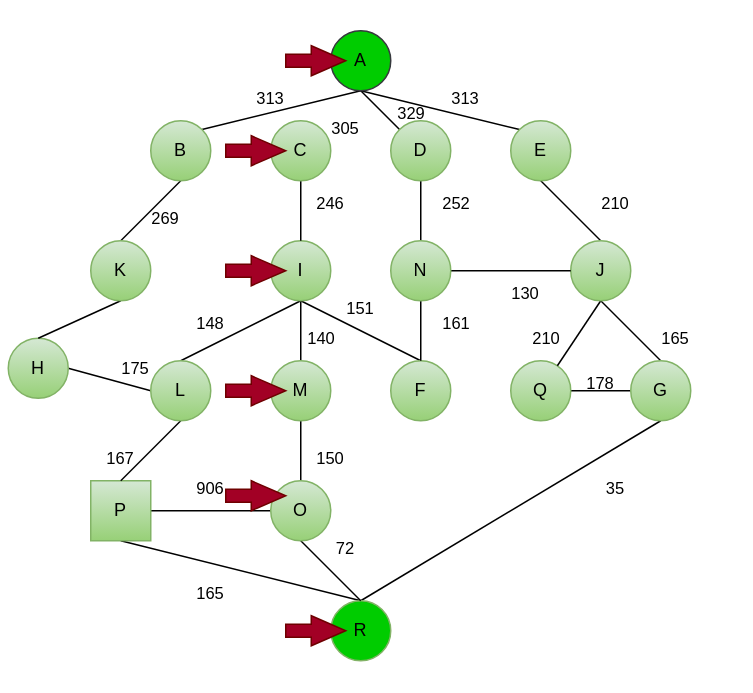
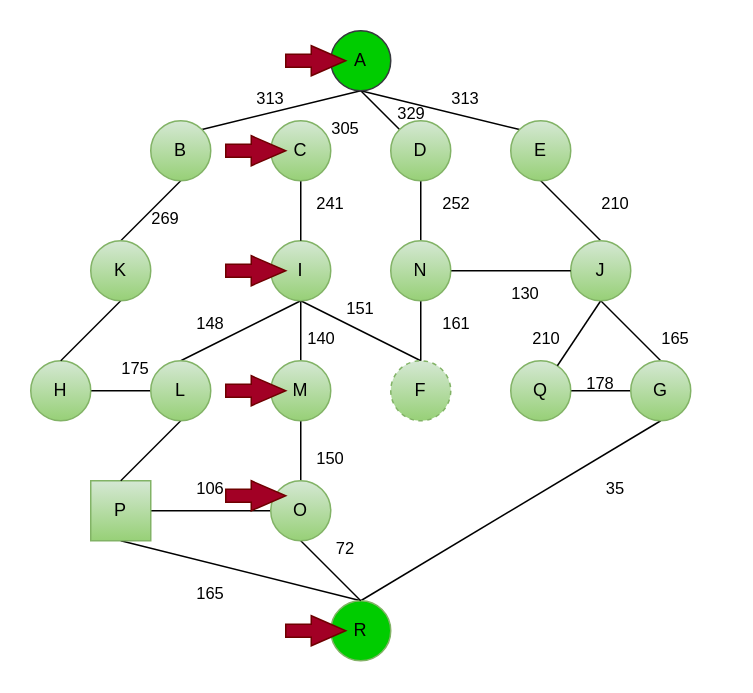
- <mxCell id="49" value="246" style="text;html=1;strokeColor=none;fillColor=none;align=center;verticalAlign=middle;whiteSpace=wrap;rounded=0;fontSize=11;fontFamily=Helvetica;fontColor=default;" vertex="1" parent="1"><mxGeometry x="190" y="120" width="60" height="30" as="geometry" /></mxCell>
+ <mxCell id="49" value="241" style="text;html=1;strokeColor=none;fillColor=none;align=center;verticalAlign=middle;whiteSpace=wrap;rounded=0;fontSize=11;fontFamily=Helvetica;fontColor=default;" vertex="1" parent="1"><mxGeometry x="190" y="120" width="60" height="30" as="geometry" /></mxCell>
- <mxCell id="29" value="H" style="ellipse;whiteSpace=wrap;html=1;aspect=fixed;fillColor=#d5e8d4;strokeColor=#82b366;gradientColor=#97d077;" vertex="1" parent="1"><mxGeometry x="5" y="225" width="40" height="40" as="geometry" /></mxCell>
+ <mxCell id="29" value="H" style="ellipse;whiteSpace=wrap;html=1;aspect=fixed;fillColor=#d5e8d4;strokeColor=#82b366;gradientColor=#97d077;" vertex="1" parent="1"><mxGeometry x="20" y="240" width="40" height="40" as="geometry" /></mxCell>
- <mxCell id="36" value="F" style="ellipse;whiteSpace=wrap;html=1;aspect=fixed;fillColor=#d5e8d4;strokeColor=#82b366;gradientColor=#97d077;" vertex="1" parent="1"><mxGeometry x="260" y="240" width="40" height="40" as="geometry" /></mxCell>
+ <mxCell id="36" value="F" style="ellipse;whiteSpace=wrap;html=1;aspect=fixed;fillColor=#d5e8d4;strokeColor=#82b366;gradientColor=#97d077;dashed=1;" vertex="1" parent="1"><mxGeometry x="260" y="240" width="40" height="40" as="geometry" /></mxCell>
- <mxCell id="62" value="167" style="text;html=1;strokeColor=none;fillColor=none;align=center;verticalAlign=middle;whiteSpace=wrap;rounded=0;fontSize=11;fontFamily=Helvetica;fontColor=default;" vertex="1" parent="1"><mxGeometry x="50" y="290" width="60" height="30" as="geometry" /></mxCell>
- <mxCell id="63" value="906" style="text;html=1;strokeColor=none;fillColor=none;align=center;verticalAlign=middle;whiteSpace=wrap;rounded=0;fontSize=11;fontFamily=Helvetica;fontColor=default;" vertex="1" parent="1"><mxGeometry x="110" y="310" width="60" height="30" as="geometry" /></mxCell>
+ <mxCell id="63" value="106" style="text;html=1;strokeColor=none;fillColor=none;align=center;verticalAlign=middle;whiteSpace=wrap;rounded=0;fontSize=11;fontFamily=Helvetica;fontColor=default;" vertex="1" parent="1"><mxGeometry x="110" y="310" width="60" height="30" as="geometry" /></mxCell>
